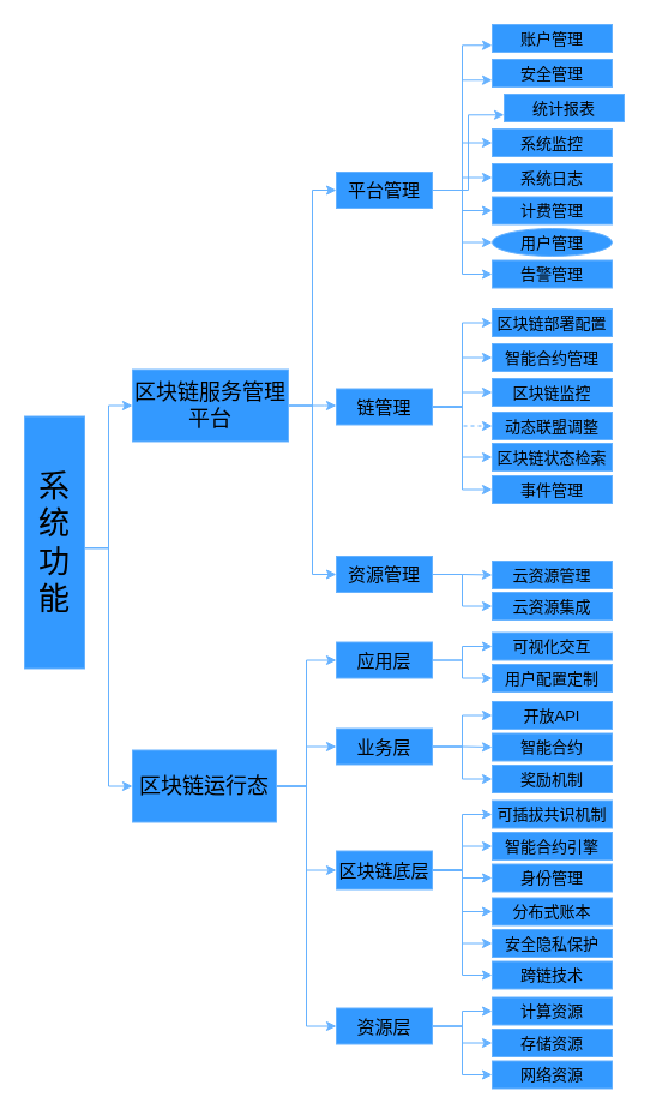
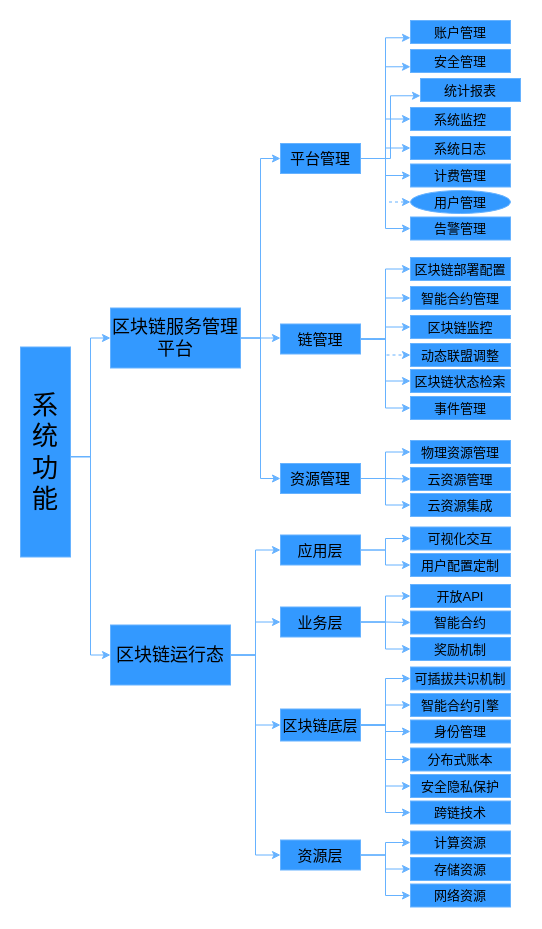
- <mxCell id="26" style="edgeStyle=orthogonalEdgeStyle;rounded=0;orthogonalLoop=1;jettySize=auto;html=1;exitX=1;exitY=0.5;exitDx=0;exitDy=0;entryX=0;entryY=0.5;entryDx=0;entryDy=0;strokeColor=#66B2FF;fontSize=13;" edge="1" parent="1" source="28" target="54"><mxGeometry relative="1" as="geometry" /></mxCell>
+ <mxCell id="26" style="edgeStyle=orthogonalEdgeStyle;rounded=0;orthogonalLoop=1;jettySize=auto;html=1;exitX=1;exitY=0.5;exitDx=0;exitDy=0;entryX=0;entryY=0.5;entryDx=0;entryDy=0;strokeColor=#66B2FF;fontSize=13;dashed=1;" edge="1" parent="1" source="28" target="54"><mxGeometry relative="1" as="geometry" /></mxCell>
+ <mxCell id="66" value="物理资源管理" style="rounded=0;whiteSpace=wrap;html=1;labelBackgroundColor=none;fillColor=#3399FF;fontSize=13;strokeColor=#66B2FF;" vertex="1" parent="1"><mxGeometry x="410" y="440" width="100" height="23" as="geometry" /></mxCell>
+ <mxCell id="16" style="edgeStyle=orthogonalEdgeStyle;rounded=0;orthogonalLoop=1;jettySize=auto;html=1;exitX=1;exitY=0.5;exitDx=0;exitDy=0;entryX=0;entryY=0.5;entryDx=0;entryDy=0;strokeColor=#66B2FF;fontSize=13;" edge="1" parent="1" source="19" target="66"><mxGeometry relative="1" as="geometry" /></mxCell>
